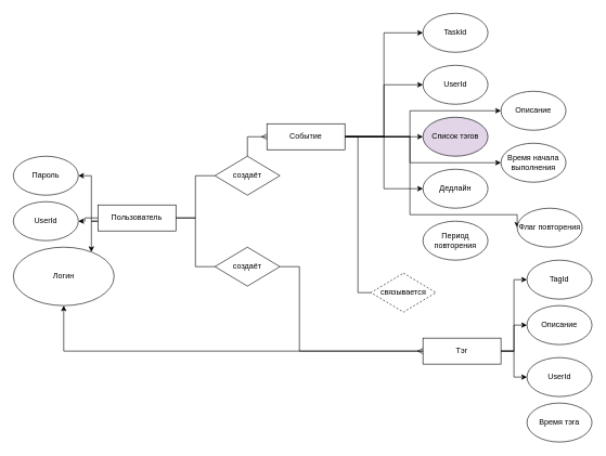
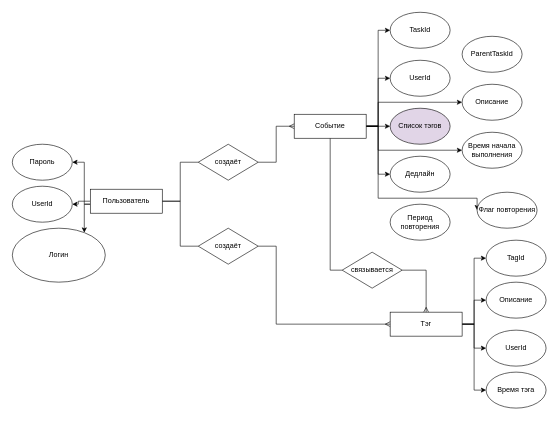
+ <mxCell id="35" value="ParentTaskId" style="ellipse;whiteSpace=wrap;html=1;" vertex="1" parent="1"><mxGeometry x="770" y="60" width="100" height="60" as="geometry" /></mxCell>
- <mxCell id="27" value="Событие" style="rounded=0;whiteSpace=wrap;html=1;" vertex="1" parent="1"><mxGeometry x="410" y="190" width="120" height="40" as="geometry" /></mxCell>
+ <mxCell id="27" value="Событие" style="rounded=0;whiteSpace=wrap;html=1;" vertex="1" parent="1"><mxGeometry x="490" y="190" width="120" height="40" as="geometry" /></mxCell>
- <mxCell id="42" value="связывается" style="rhombus;whiteSpace=wrap;html=1;dashed=1;" vertex="1" parent="1"><mxGeometry x="570" y="420" width="100" height="60" as="geometry" /></mxCell>
+ <mxCell id="42" value="связывается" style="rhombus;whiteSpace=wrap;html=1;" vertex="1" parent="1"><mxGeometry x="570" y="420" width="100" height="60" as="geometry" /></mxCell>
+ <mxCell id="41" style="edgeStyle=orthogonalEdgeStyle;rounded=0;orthogonalLoop=1;jettySize=auto;html=1;entryX=0.5;entryY=0;entryDx=0;entryDy=0;endArrow=ERmany;endFill=0;" edge="1" parent="1" source="42" target="15"><mxGeometry relative="1" as="geometry"><Array as="points"><mxPoint x="710" y="450" /></Array></mxGeometry></mxCell>
- <mxCell id="14" style="edgeStyle=orthogonalEdgeStyle;rounded=0;orthogonalLoop=1;jettySize=auto;html=1;endArrow=classic;endFill=1;" edge="1" parent="1" source="15" target="8"><mxGeometry relative="1" as="geometry" /></mxCell>
+ <mxCell id="14" style="edgeStyle=orthogonalEdgeStyle;rounded=0;orthogonalLoop=1;jettySize=auto;html=1;entryX=0;entryY=0.5;entryDx=0;entryDy=0;endArrow=classic;endFill=1;" edge="1" parent="1" source="15" target="43"><mxGeometry relative="1" as="geometry" /></mxCell>
